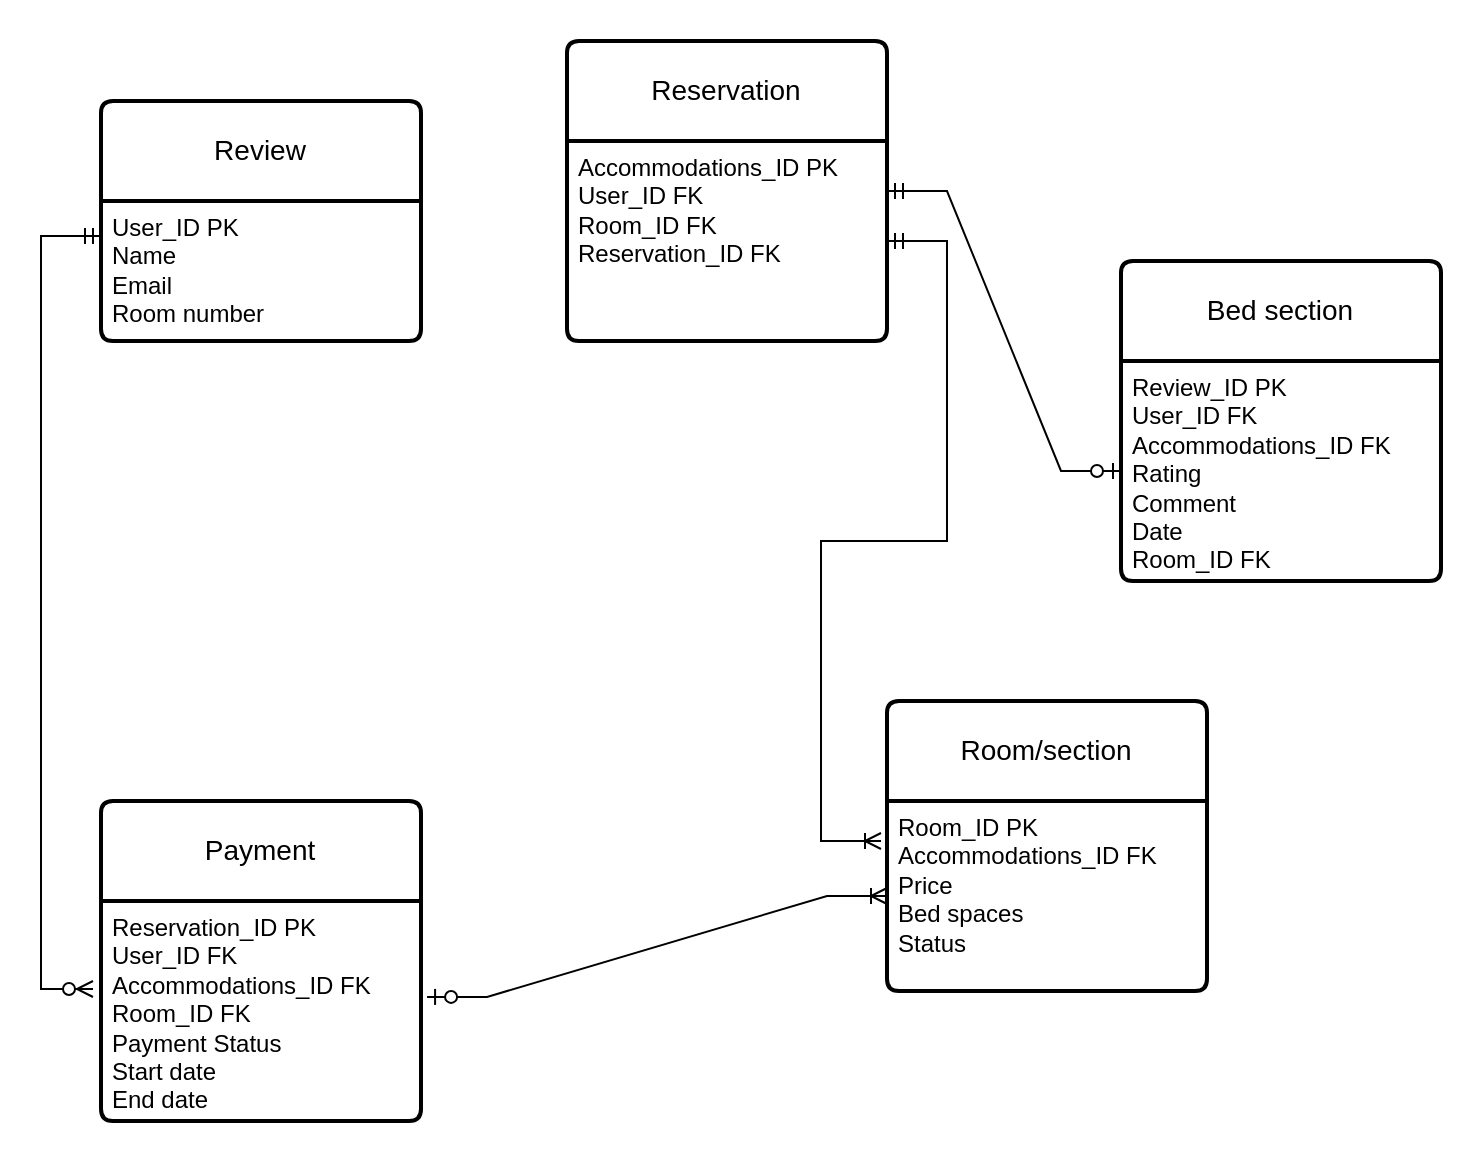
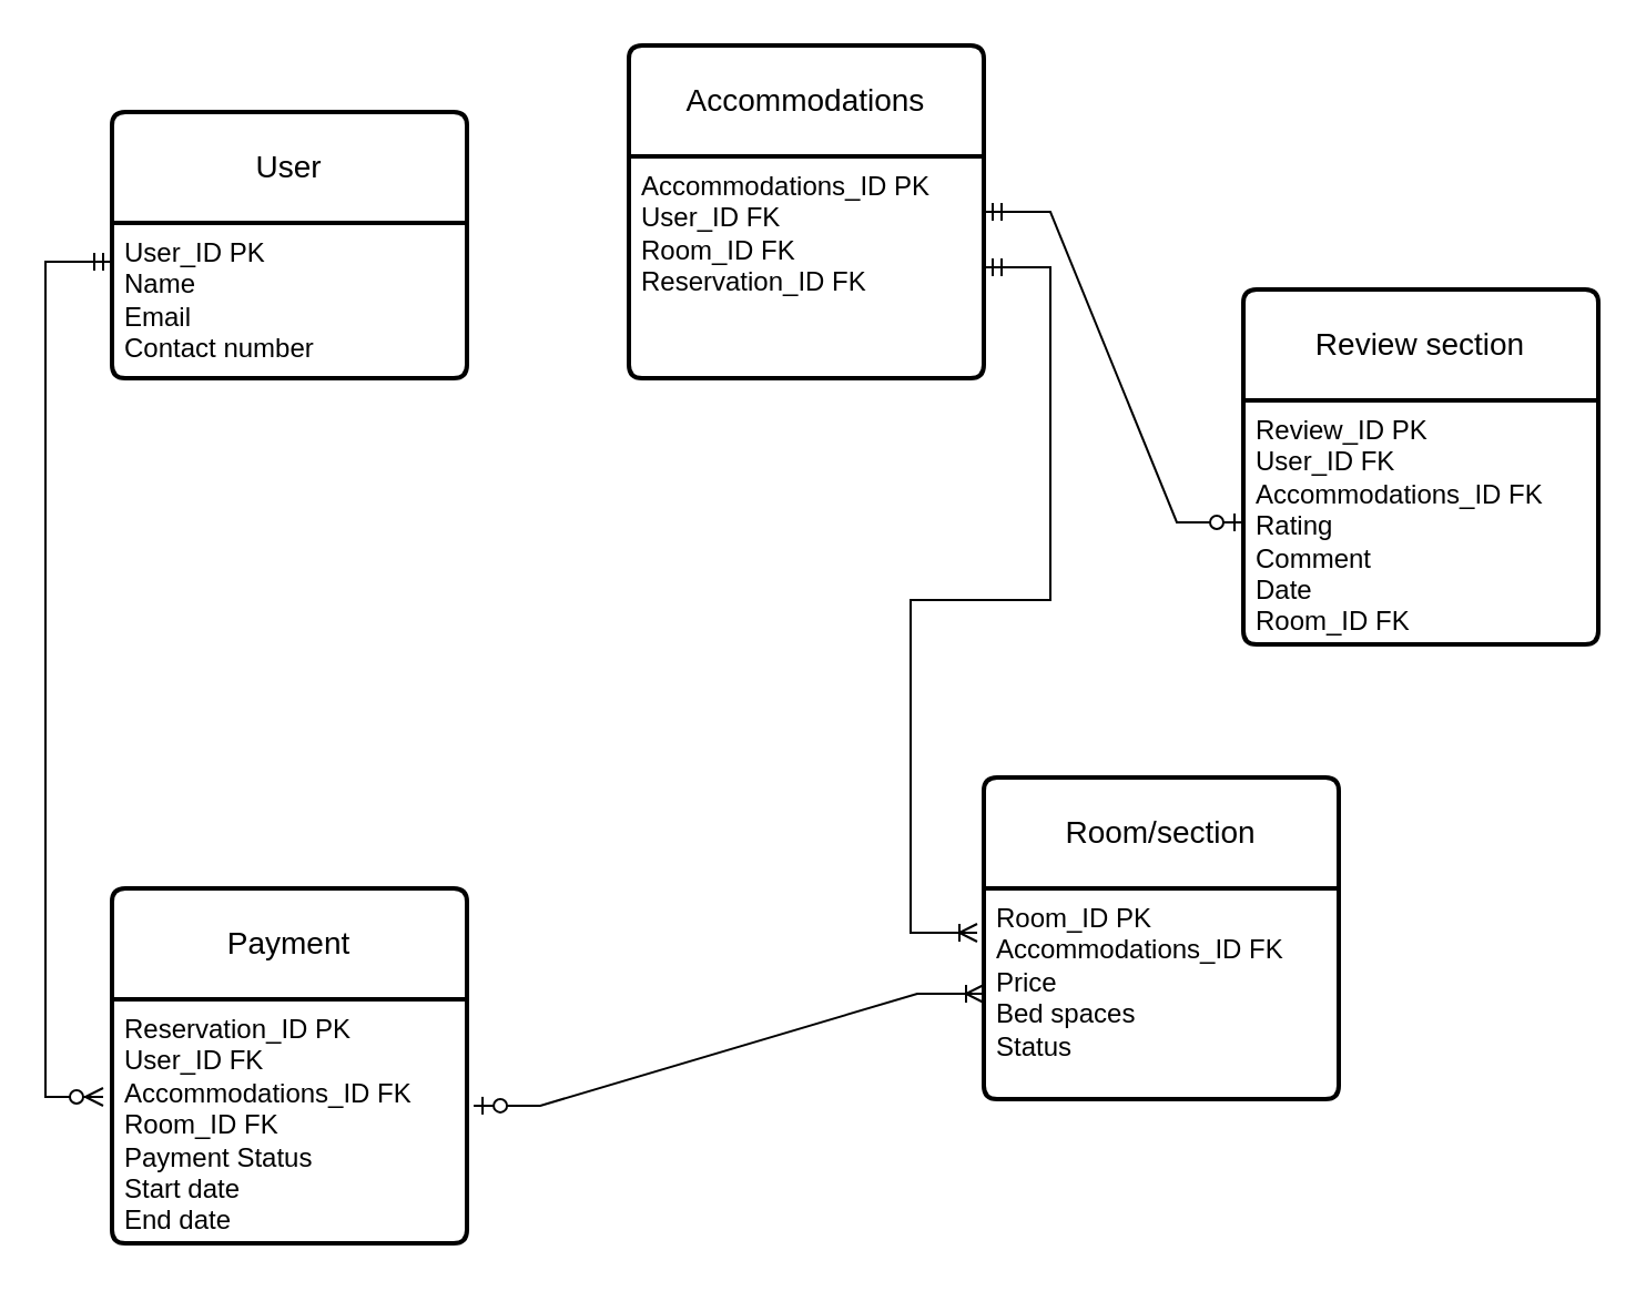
- <mxCell id="4" value="Reservation" style="swimlane;childLayout=stackLayout;horizontal=1;startSize=50;horizontalStack=0;rounded=1;fontSize=14;fontStyle=0;strokeWidth=2;resizeParent=0;resizeLast=1;shadow=0;dashed=0;align=center;arcSize=4;whiteSpace=wrap;html=1;" parent="1" vertex="1"><mxGeometry x="283" y="20" width="160" height="150" as="geometry" /></mxCell>
+ <mxCell id="4" value="Accommodations" style="swimlane;childLayout=stackLayout;horizontal=1;startSize=50;horizontalStack=0;rounded=1;fontSize=14;fontStyle=0;strokeWidth=2;resizeParent=0;resizeLast=1;shadow=0;dashed=0;align=center;arcSize=4;whiteSpace=wrap;html=1;" parent="1" vertex="1"><mxGeometry x="283" y="20" width="160" height="150" as="geometry" /></mxCell>
- <mxCell id="6" value="Review" style="swimlane;childLayout=stackLayout;horizontal=1;startSize=50;horizontalStack=0;rounded=1;fontSize=14;fontStyle=0;strokeWidth=2;resizeParent=0;resizeLast=1;shadow=0;dashed=0;align=center;arcSize=4;whiteSpace=wrap;html=1;" parent="1" vertex="1"><mxGeometry x="50" y="50" width="160" height="120" as="geometry" /></mxCell>
+ <mxCell id="6" value="User" style="swimlane;childLayout=stackLayout;horizontal=1;startSize=50;horizontalStack=0;rounded=1;fontSize=14;fontStyle=0;strokeWidth=2;resizeParent=0;resizeLast=1;shadow=0;dashed=0;align=center;arcSize=4;whiteSpace=wrap;html=1;" parent="1" vertex="1"><mxGeometry x="50" y="50" width="160" height="120" as="geometry" /></mxCell>
- <mxCell id="7" value="User_ID PK&lt;div&gt;Name&lt;br&gt;Email&lt;/div&gt;&lt;div&gt;Room number&lt;/div&gt;" style="align=left;strokeColor=none;fillColor=none;spacingLeft=4;spacingRight=4;fontSize=12;verticalAlign=top;resizable=0;rotatable=0;part=1;html=1;whiteSpace=wrap;" parent="6" vertex="1"><mxGeometry y="50" width="160" height="70" as="geometry" /></mxCell>
+ <mxCell id="7" value="User_ID PK&lt;div&gt;Name&lt;br&gt;Email&lt;/div&gt;&lt;div&gt;Contact number&lt;/div&gt;" style="align=left;strokeColor=none;fillColor=none;spacingLeft=4;spacingRight=4;fontSize=12;verticalAlign=top;resizable=0;rotatable=0;part=1;html=1;whiteSpace=wrap;" parent="6" vertex="1"><mxGeometry y="50" width="160" height="70" as="geometry" /></mxCell>
- <mxCell id="8" value="Bed section" style="swimlane;childLayout=stackLayout;horizontal=1;startSize=50;horizontalStack=0;rounded=1;fontSize=14;fontStyle=0;strokeWidth=2;resizeParent=0;resizeLast=1;shadow=0;dashed=0;align=center;arcSize=4;whiteSpace=wrap;html=1;" parent="1" vertex="1"><mxGeometry x="560" y="130" width="160" height="160" as="geometry" /></mxCell>
+ <mxCell id="8" value="Review section" style="swimlane;childLayout=stackLayout;horizontal=1;startSize=50;horizontalStack=0;rounded=1;fontSize=14;fontStyle=0;strokeWidth=2;resizeParent=0;resizeLast=1;shadow=0;dashed=0;align=center;arcSize=4;whiteSpace=wrap;html=1;" parent="1" vertex="1"><mxGeometry x="560" y="130" width="160" height="160" as="geometry" /></mxCell>
